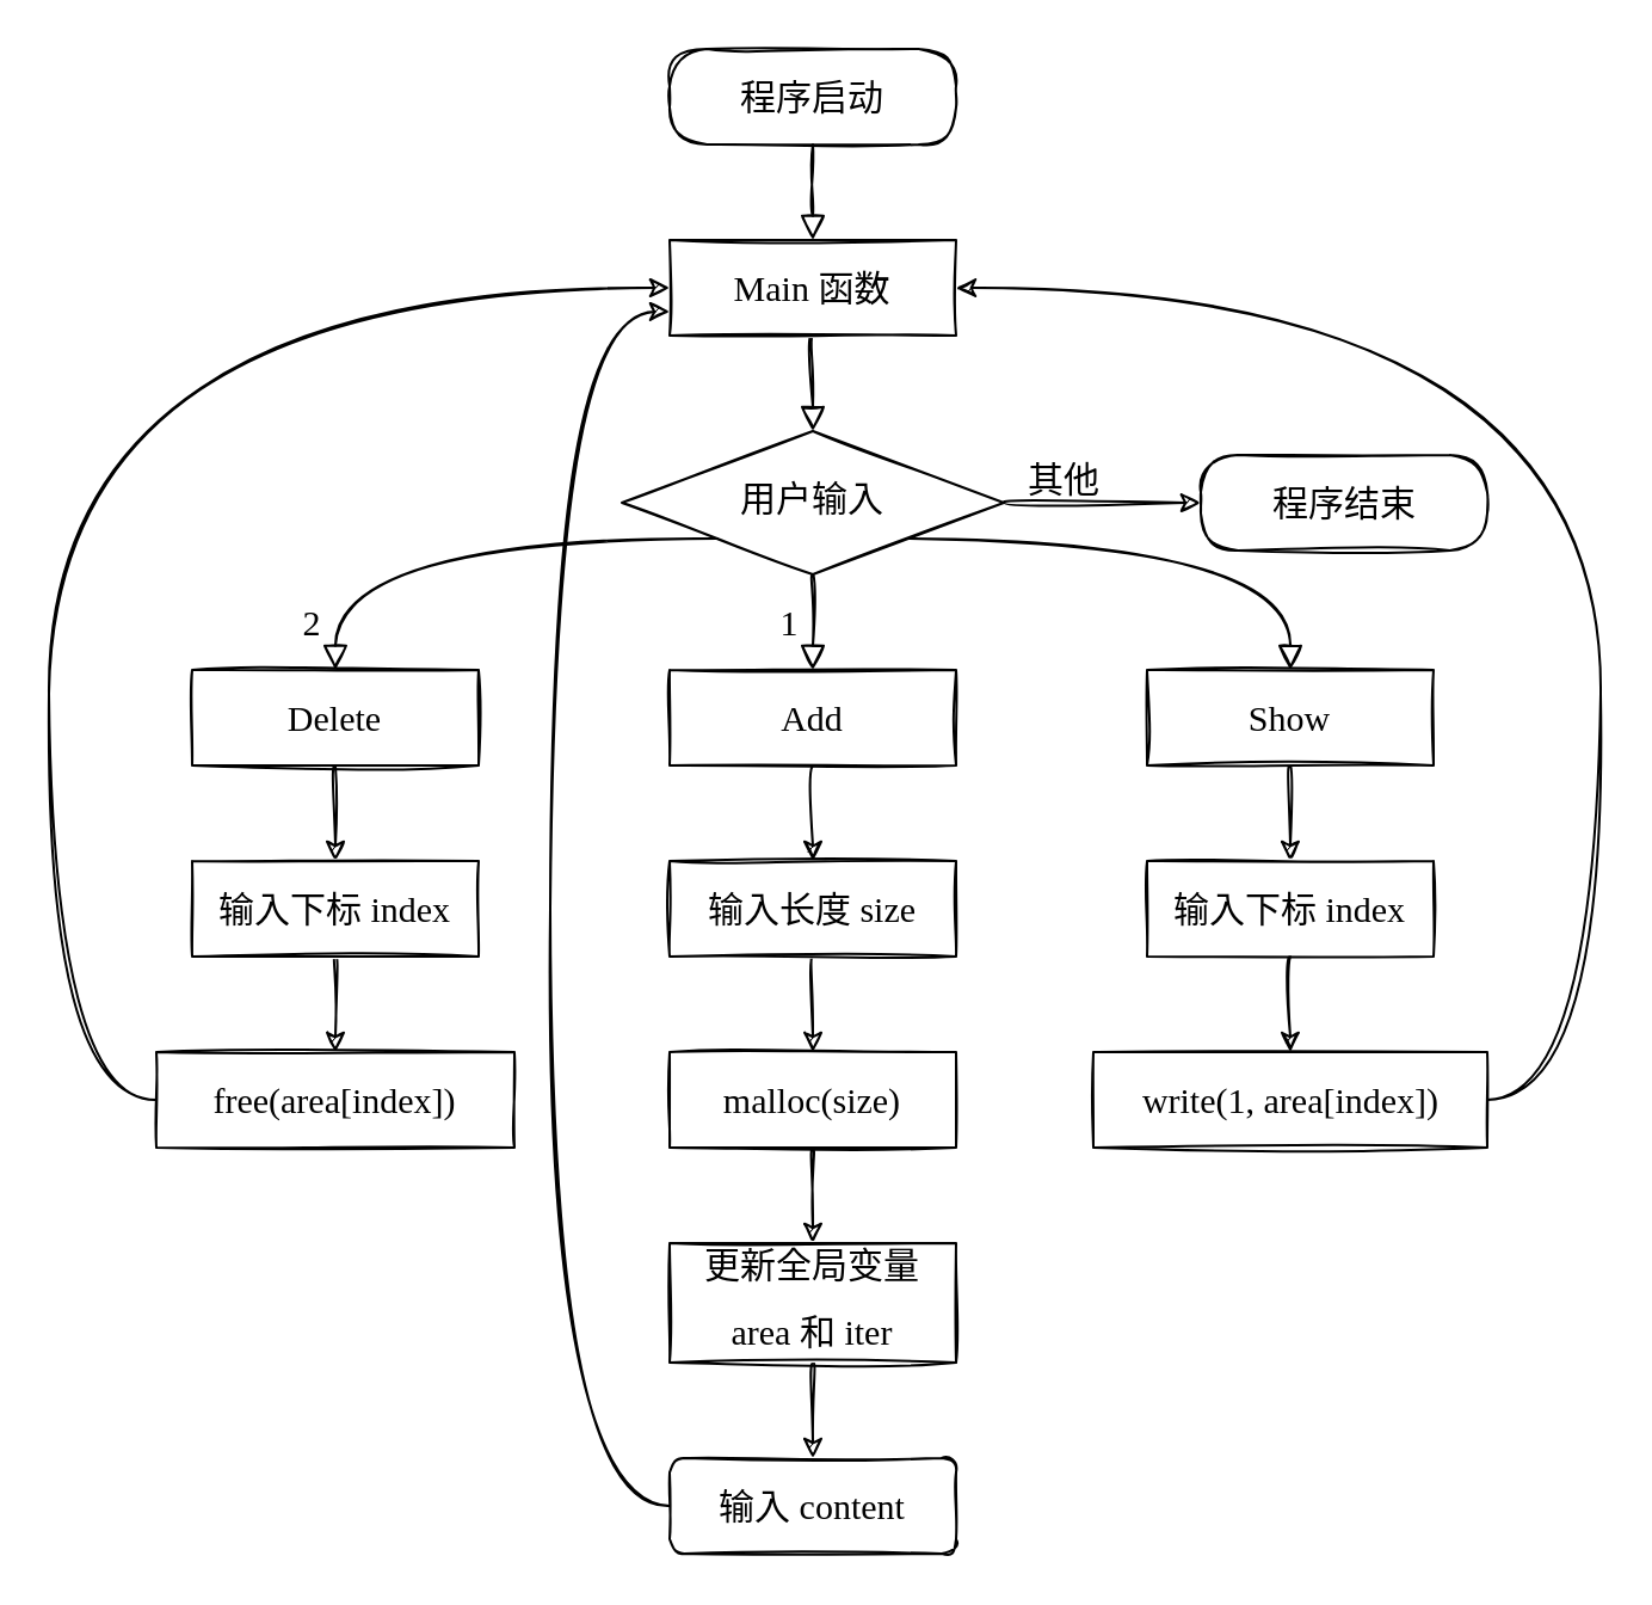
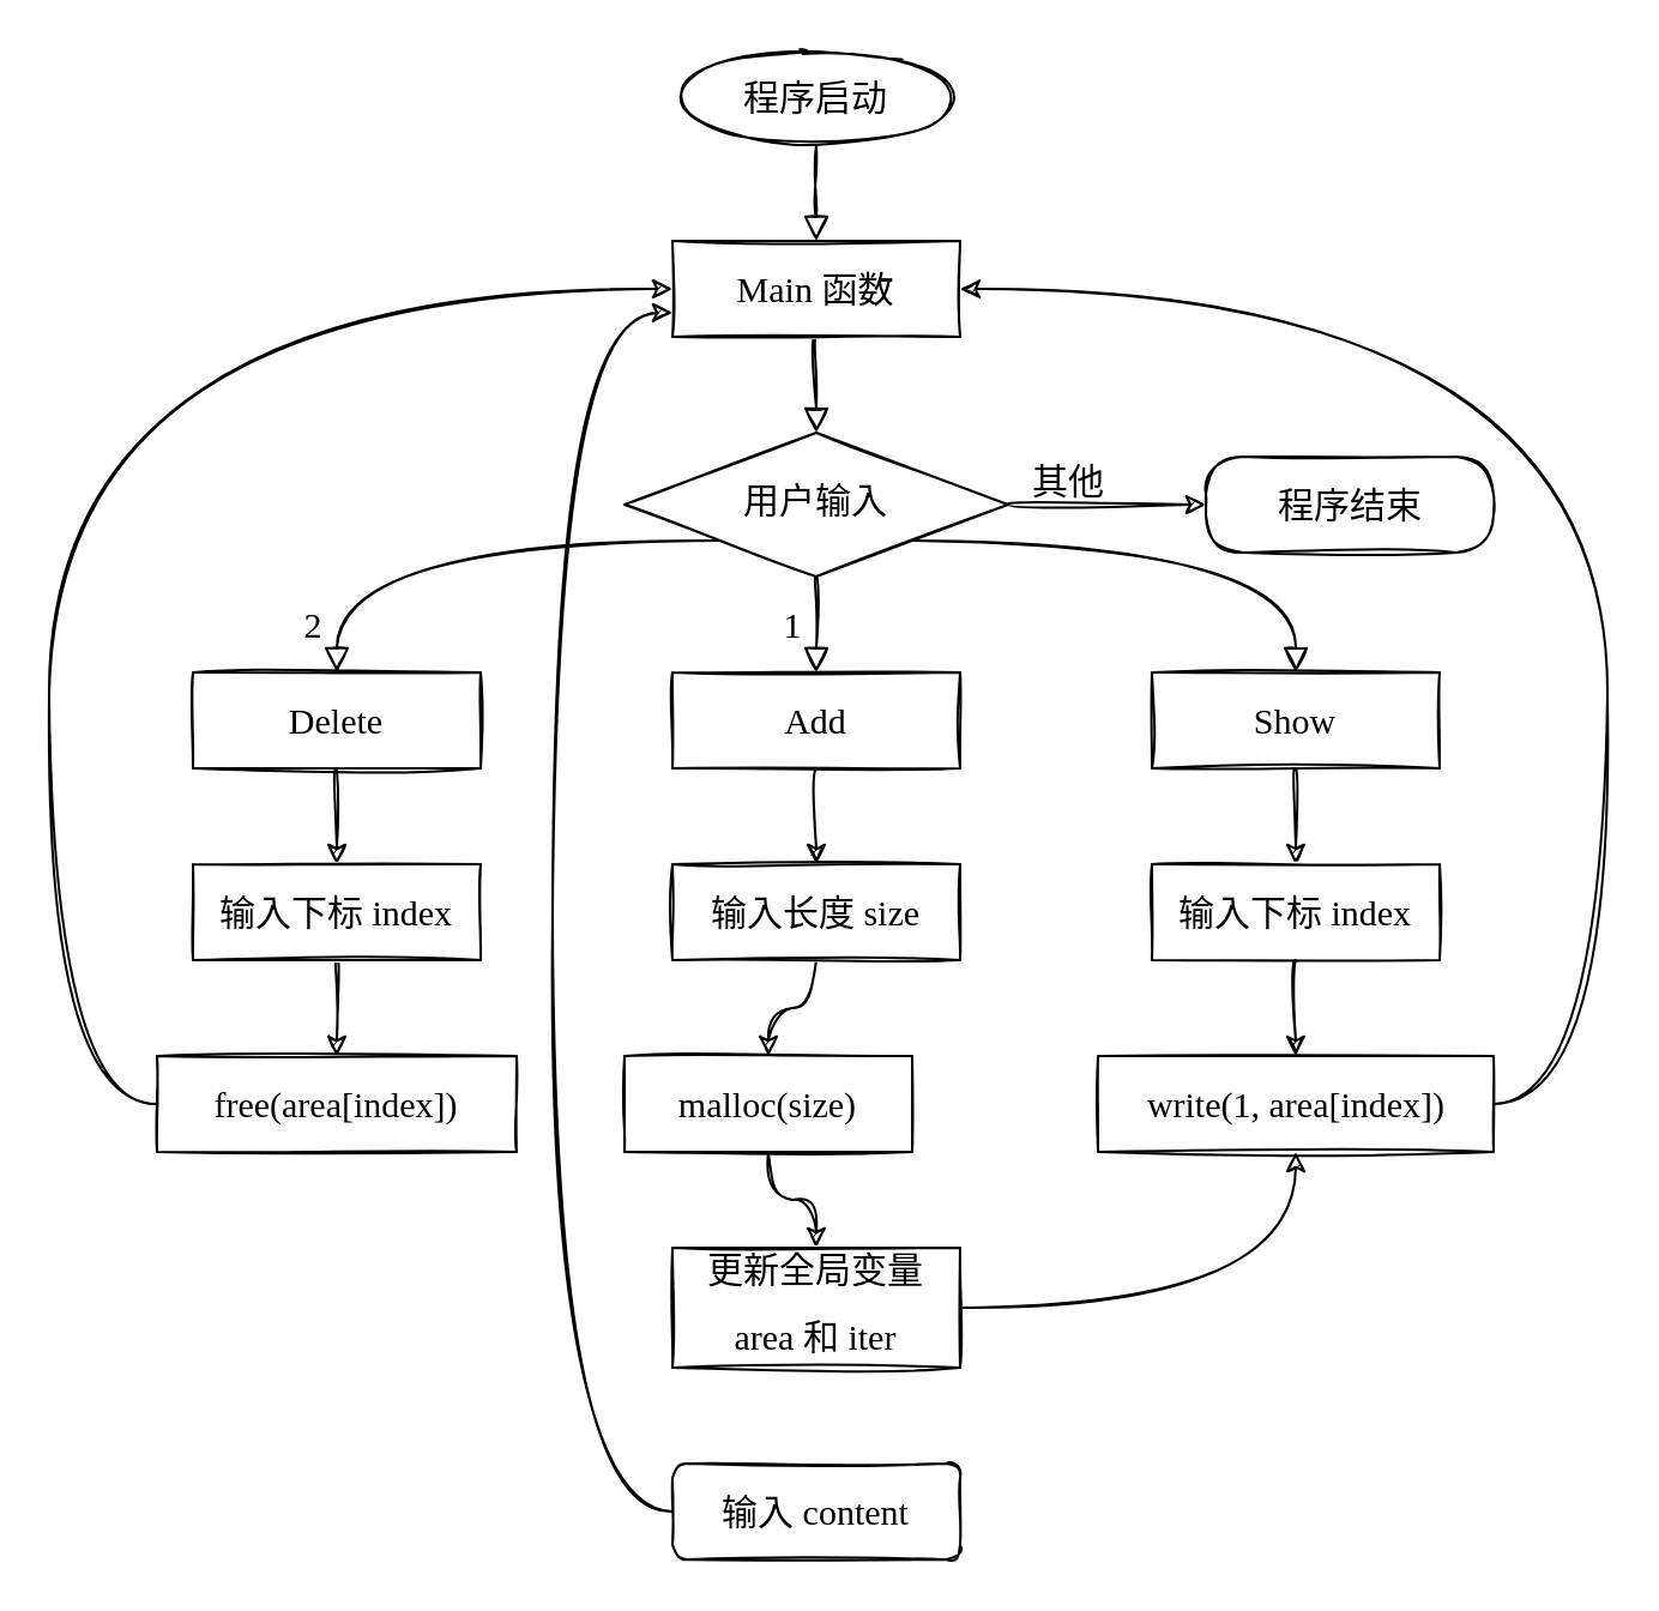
- <mxCell id="6" value="程序启动" style="rounded=1;whiteSpace=wrap;html=1;sketch=1;fontFamily=Comic Sans MS;fontSize=15;arcSize=39;" vertex="1" parent="1"><mxGeometry x="280" y="20" width="120" height="40" as="geometry" /></mxCell>
+ <mxCell id="6" value="程序启动" style="ellipse;whiteSpace=wrap;html=1;sketch=1;fontFamily=Comic Sans MS;fontSize=15;arcSize=39;" vertex="1" parent="1"><mxGeometry x="280" y="20" width="120" height="40" as="geometry" /></mxCell>
- <mxCell id="20" value="&lt;p&gt;&lt;font face=&quot;Comic Sans MS&quot;&gt;&lt;span style=&quot;font-size: 15px&quot;&gt;malloc(size)&lt;/span&gt;&lt;/font&gt;&lt;/p&gt;" style="rounded=0;whiteSpace=wrap;html=1;fontSize=12;glass=0;strokeWidth=1;shadow=0;sketch=1;" vertex="1" parent="1"><mxGeometry x="280" y="440" width="120" height="40" as="geometry" /></mxCell>
+ <mxCell id="20" value="&lt;p&gt;&lt;font face=&quot;Comic Sans MS&quot;&gt;&lt;span style=&quot;font-size: 15px&quot;&gt;malloc(size)&lt;/span&gt;&lt;/font&gt;&lt;/p&gt;" style="rounded=0;whiteSpace=wrap;html=1;fontSize=12;glass=0;strokeWidth=1;shadow=0;sketch=1;" vertex="1" parent="1"><mxGeometry x="260" y="440" width="120" height="40" as="geometry" /></mxCell>
- <mxCell id="21" value="" style="edgeStyle=orthogonalEdgeStyle;curved=1;sketch=1;orthogonalLoop=1;jettySize=auto;html=1;fontFamily=Comic Sans MS;fontSize=15;" edge="1" parent="1" source="22" target="24"><mxGeometry relative="1" as="geometry" /></mxCell>
+ <mxCell id="21" value="" style="edgeStyle=orthogonalEdgeStyle;curved=1;sketch=1;orthogonalLoop=1;jettySize=auto;html=1;fontFamily=Comic Sans MS;fontSize=15;" edge="1" parent="1" source="22" target="32"><mxGeometry relative="1" as="geometry" /></mxCell>
